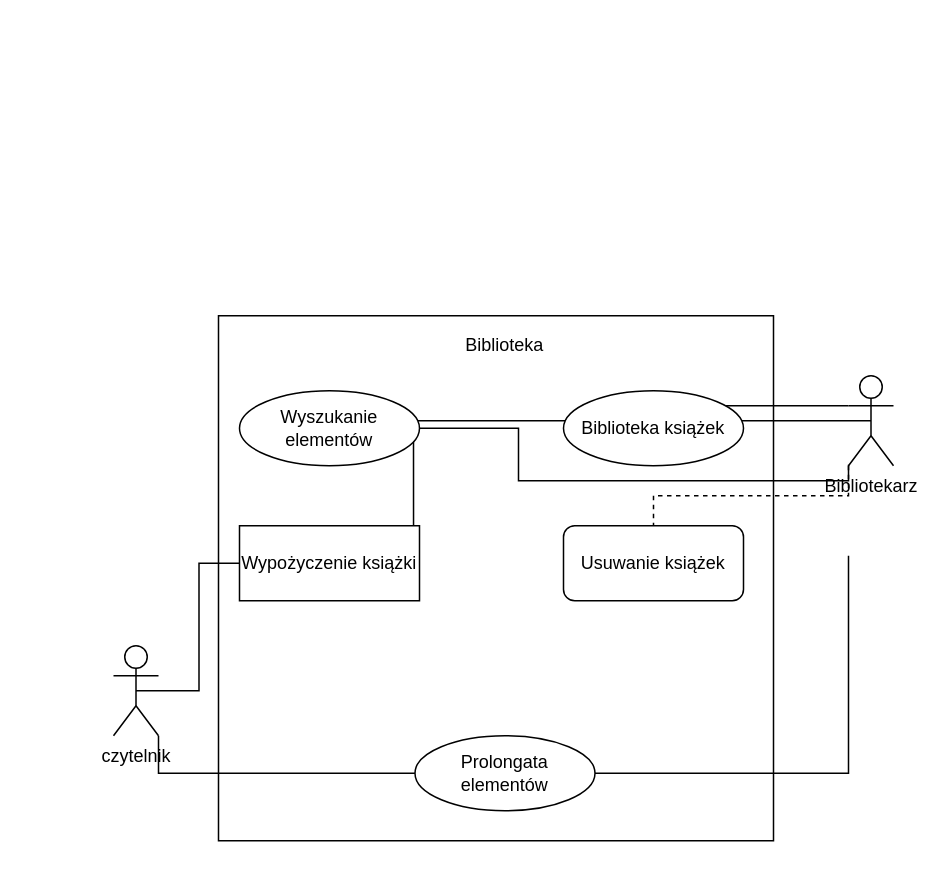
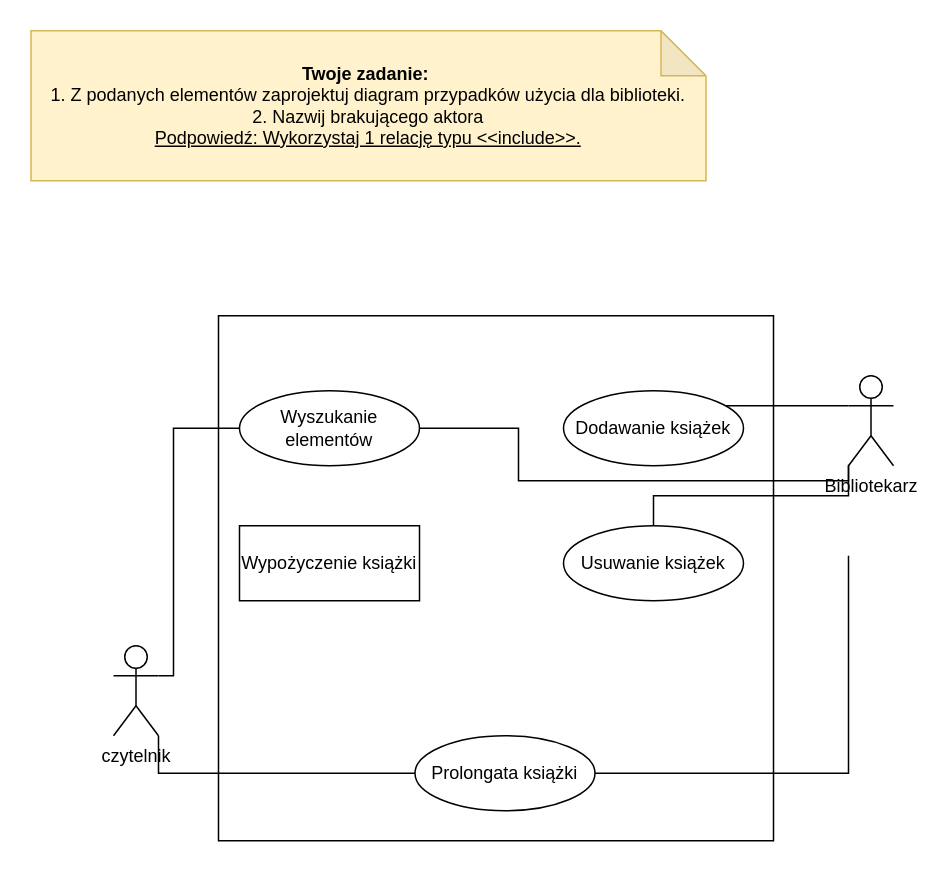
+ <mxCell id="17" value="&lt;b&gt;Twoje zadanie:&amp;nbsp;&lt;/b&gt;&lt;br&gt;1. Z podanych elementów zaprojektuj diagram przypadków użycia dla biblioteki.&lt;br&gt;2. Nazwij brakującego aktora&lt;br&gt;&lt;u&gt;Podpowiedź: Wykorzystaj 1 relację typu &amp;lt;&amp;lt;include&amp;gt;&amp;gt;.&lt;/u&gt;" style="shape=note;whiteSpace=wrap;html=1;backgroundOutline=1;darkOpacity=0.05;fillColor=#fff2cc;strokeColor=#d6b656;" parent="1" vertex="1"><mxGeometry x="20" y="20" width="450" height="100" as="geometry" /></mxCell>
- <mxCell id="16" value="Biblioteka" style="text;html=1;strokeColor=none;fillColor=none;align=center;verticalAlign=middle;whiteSpace=wrap;rounded=0;" parent="1" vertex="1"><mxGeometry x="306" y="215" width="60" height="30" as="geometry" /></mxCell>
- <mxCell id="5" style="edgeStyle=orthogonalEdgeStyle;rounded=0;orthogonalLoop=1;jettySize=auto;html=1;exitX=0.5;exitY=0.5;exitDx=0;exitDy=0;exitPerimeter=0;entryX=0.967;entryY=0.6;entryDx=0;entryDy=0;entryPerimeter=0;endArrow=none;endFill=0;" edge="1" parent="1" source="6" target="14"><mxGeometry relative="1" as="geometry" /></mxCell>
- <mxCell id="11" value="Biblioteka książek" style="ellipse;whiteSpace=wrap;html=1;" parent="1" vertex="1"><mxGeometry x="375" y="260" width="120" height="50" as="geometry" /></mxCell>
+ <mxCell id="11" value="Dodawanie książek" style="ellipse;whiteSpace=wrap;html=1;" parent="1" vertex="1"><mxGeometry x="375" y="260" width="120" height="50" as="geometry" /></mxCell>
- <mxCell id="4" style="edgeStyle=orthogonalEdgeStyle;rounded=0;orthogonalLoop=1;jettySize=auto;html=1;exitX=0;exitY=1;exitDx=0;exitDy=0;exitPerimeter=0;endArrow=none;endFill=0;dashed=1;" edge="1" parent="1" source="6" target="13"><mxGeometry relative="1" as="geometry" /></mxCell>
+ <mxCell id="4" style="edgeStyle=orthogonalEdgeStyle;rounded=0;orthogonalLoop=1;jettySize=auto;html=1;exitX=0;exitY=1;exitDx=0;exitDy=0;exitPerimeter=0;endArrow=none;endFill=0;" edge="1" parent="1" source="6" target="13"><mxGeometry relative="1" as="geometry" /></mxCell>
+ <mxCell id="7" style="edgeStyle=orthogonalEdgeStyle;rounded=0;orthogonalLoop=1;jettySize=auto;html=1;exitX=1;exitY=0.333;exitDx=0;exitDy=0;exitPerimeter=0;entryX=0;entryY=0.5;entryDx=0;entryDy=0;endArrow=none;endFill=0;" edge="1" parent="1" source="10" target="12"><mxGeometry relative="1" as="geometry"><Array as="points"><mxPoint x="115" y="450" /><mxPoint x="115" y="285" /></Array></mxGeometry></mxCell>
- <mxCell id="13" value="Usuwanie książek" style="whiteSpace=wrap;html=1;rounded=1;" parent="1" vertex="1"><mxGeometry x="375" y="350" width="120" height="50" as="geometry" /></mxCell>
+ <mxCell id="13" value="Usuwanie książek" style="ellipse;whiteSpace=wrap;html=1;" parent="1" vertex="1"><mxGeometry x="375" y="350" width="120" height="50" as="geometry" /></mxCell>
- <mxCell id="8" style="edgeStyle=orthogonalEdgeStyle;rounded=0;orthogonalLoop=1;jettySize=auto;html=1;exitX=0.5;exitY=0.5;exitDx=0;exitDy=0;exitPerimeter=0;entryX=0;entryY=0.5;entryDx=0;entryDy=0;endArrow=none;endFill=0;" edge="1" parent="1" source="10" target="14"><mxGeometry relative="1" as="geometry" /></mxCell>
- <mxCell id="15" value="Prolongata elementów" style="ellipse;whiteSpace=wrap;html=1;" parent="1" vertex="1"><mxGeometry x="276" y="490" width="120" height="50" as="geometry" /></mxCell>
+ <mxCell id="15" value="Prolongata książki" style="ellipse;whiteSpace=wrap;html=1;" parent="1" vertex="1"><mxGeometry x="276" y="490" width="120" height="50" as="geometry" /></mxCell>
